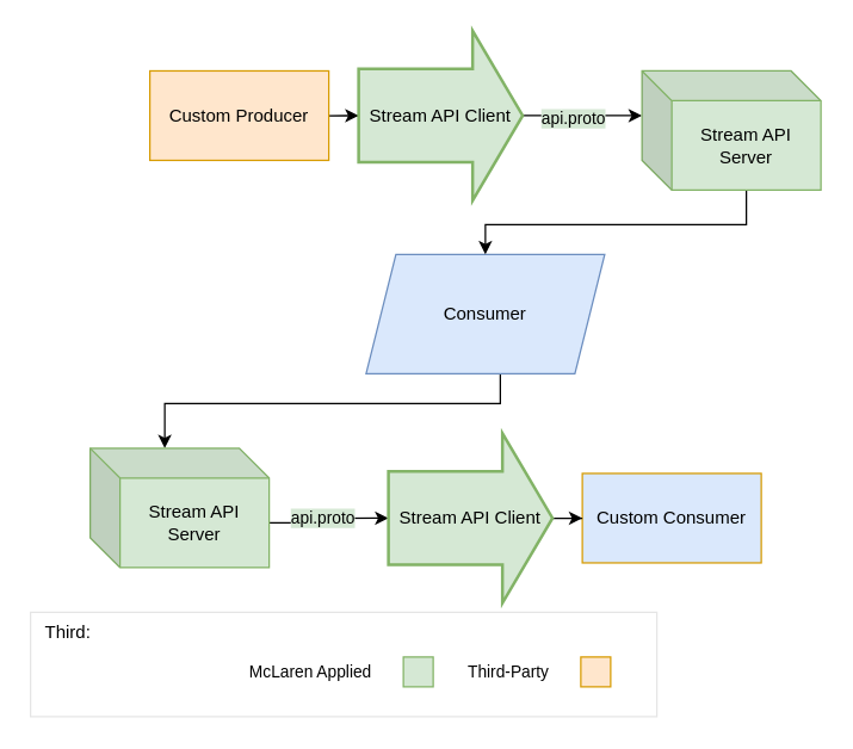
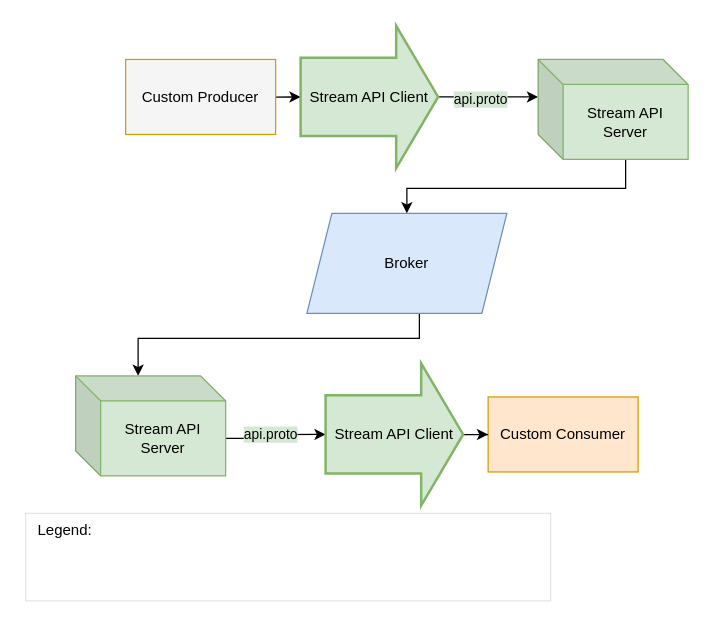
- <mxCell id="6" value="Custom Producer" style="whiteSpace=wrap;html=1;fillColor=#ffe6cc;strokeColor=#d79b00;fillStyle=auto;" parent="1" vertex="1"><mxGeometry x="100" y="46.87" width="120" height="60" as="geometry" /></mxCell>
+ <mxCell id="6" value="Custom Producer" style="whiteSpace=wrap;html=1;fillColor=#f5f5f5;strokeColor=#d79b00;fillStyle=auto;" parent="1" vertex="1"><mxGeometry x="100" y="46.87" width="120" height="60" as="geometry" /></mxCell>
- <mxCell id="3" value="Consumer" style="shape=parallelogram;perimeter=parallelogramPerimeter;whiteSpace=wrap;html=1;fixedSize=1;fillColor=#dae8fc;strokeColor=#6c8ebf;" parent="1" vertex="1"><mxGeometry x="245" y="170" width="160" height="80" as="geometry" /></mxCell>
+ <mxCell id="3" value="Broker" style="shape=parallelogram;perimeter=parallelogramPerimeter;whiteSpace=wrap;html=1;fixedSize=1;fillColor=#dae8fc;strokeColor=#6c8ebf;" parent="1" vertex="1"><mxGeometry x="245" y="170" width="160" height="80" as="geometry" /></mxCell>
- <mxCell id="4" value="Custom Consumer" style="whiteSpace=wrap;html=1;fillColor=#dae8fc;strokeColor=#d79b00;" parent="1" vertex="1"><mxGeometry x="390" y="316.87" width="120" height="60" as="geometry" /></mxCell>
+ <mxCell id="4" value="Custom Consumer" style="whiteSpace=wrap;html=1;fillColor=#ffe6cc;strokeColor=#d79b00;" parent="1" vertex="1"><mxGeometry x="390" y="316.87" width="120" height="60" as="geometry" /></mxCell>
- <mxCell id="18" value="Third:" style="rounded=0;whiteSpace=wrap;html=1;opacity=10;align=left;verticalAlign=top;spacing=2;spacingLeft=8;fillColor=none;" parent="17" vertex="1"><mxGeometry width="420" height="70" as="geometry" /></mxCell>
+ <mxCell id="18" value="Legend:" style="rounded=0;whiteSpace=wrap;html=1;opacity=10;align=left;verticalAlign=top;spacing=2;spacingLeft=8;fillColor=none;" parent="17" vertex="1"><mxGeometry width="420" height="70" as="geometry" /></mxCell>
- <mxCell id="19" value="&lt;font style=&quot;font-size: 11px;&quot;&gt;McLaren Applied&lt;/font&gt;" style="rounded=0;html=1;fillColor=#d5e8d4;strokeColor=#82b366;labelPosition=left;verticalLabelPosition=middle;align=right;verticalAlign=middle;spacingRight=20;spacingLeft=20;fontSize=11;" parent="17" vertex="1"><mxGeometry x="250" y="30" width="20" height="20" as="geometry" /></mxCell>
- <mxCell id="20" value="&lt;font style=&quot;font-size: 11px;&quot;&gt;Third-Party&lt;/font&gt;" style="rounded=0;html=1;fillColor=#ffe6cc;strokeColor=#d79b00;labelPosition=left;verticalLabelPosition=middle;align=right;verticalAlign=middle;spacingRight=20;spacingLeft=20;fontSize=11;" parent="17" vertex="1"><mxGeometry x="369" y="30" width="20" height="20" as="geometry" /></mxCell>
